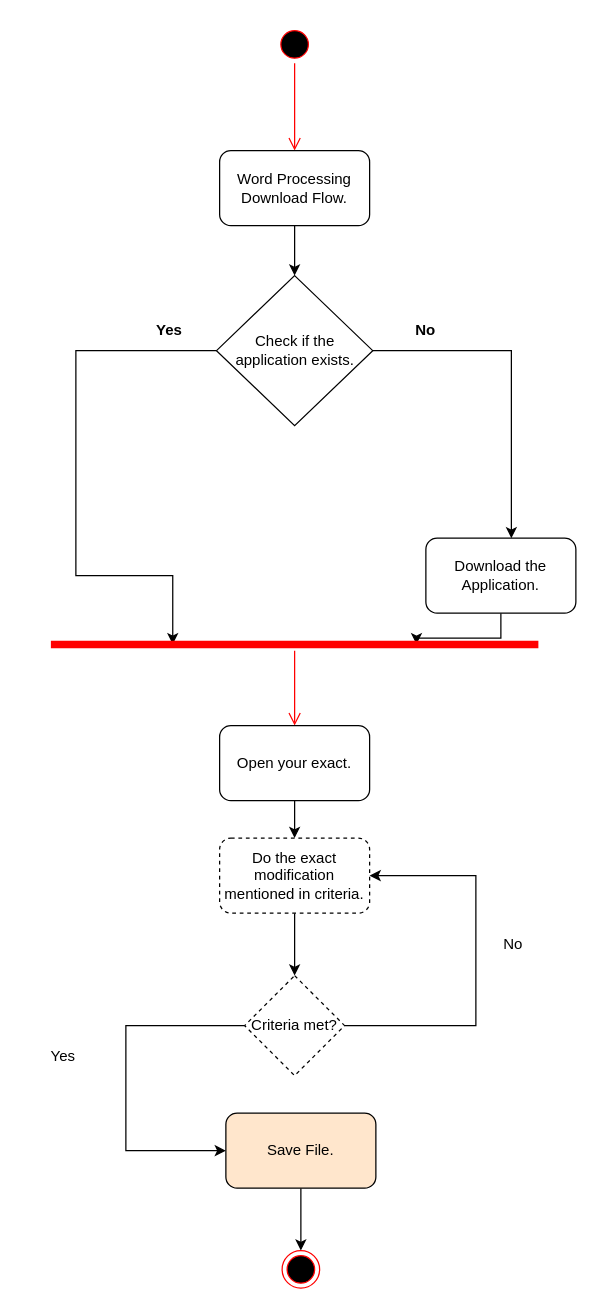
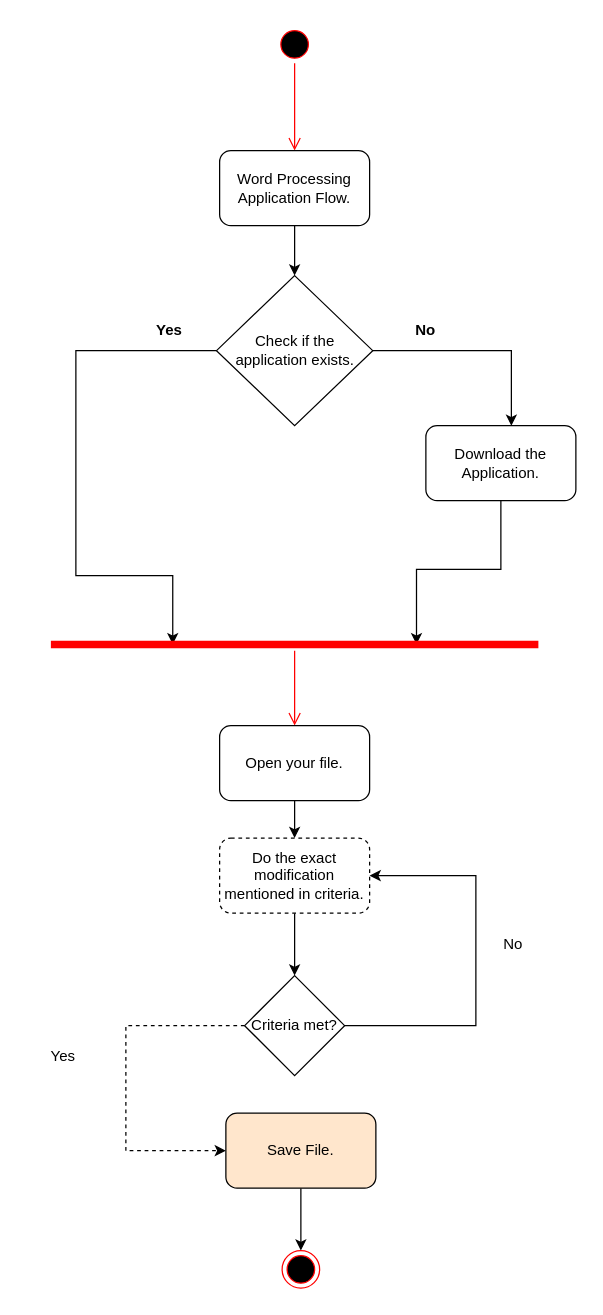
- <mxCell id="5" value="Word Processing Download Flow." style="rounded=1;whiteSpace=wrap;html=1;" parent="1" vertex="1"><mxGeometry x="175" y="120" width="120" height="60" as="geometry" /></mxCell>
+ <mxCell id="5" value="Word Processing Application Flow." style="rounded=1;whiteSpace=wrap;html=1;" parent="1" vertex="1"><mxGeometry x="175" y="120" width="120" height="60" as="geometry" /></mxCell>
- <mxCell id="10" value="Download the Application." style="rounded=1;whiteSpace=wrap;html=1;" parent="1" vertex="1"><mxGeometry x="340" y="430" width="120" height="60" as="geometry" /></mxCell>
+ <mxCell id="10" value="Download the Application." style="rounded=1;whiteSpace=wrap;html=1;" parent="1" vertex="1"><mxGeometry x="340" y="340" width="120" height="60" as="geometry" /></mxCell>
- <mxCell id="16" value="Open your exact." style="rounded=1;whiteSpace=wrap;html=1;" parent="1" vertex="1"><mxGeometry x="175" y="580" width="120" height="60" as="geometry" /></mxCell>
+ <mxCell id="16" value="Open your file." style="rounded=1;whiteSpace=wrap;html=1;" parent="1" vertex="1"><mxGeometry x="175" y="580" width="120" height="60" as="geometry" /></mxCell>
- <mxCell id="21" value="Criteria met?" style="rhombus;whiteSpace=wrap;html=1;dashed=1;" parent="1" vertex="1"><mxGeometry x="195" y="780" width="80" height="80" as="geometry" /></mxCell>
+ <mxCell id="21" value="Criteria met?" style="rhombus;whiteSpace=wrap;html=1;" parent="1" vertex="1"><mxGeometry x="195" y="780" width="80" height="80" as="geometry" /></mxCell>
- <mxCell id="20" style="edgeStyle=orthogonalEdgeStyle;rounded=0;orthogonalLoop=1;jettySize=auto;html=1;exitX=0;exitY=0.5;exitDx=0;exitDy=0;entryX=0;entryY=0.5;entryDx=0;entryDy=0;" parent="1" source="21" target="24" edge="1"><mxGeometry relative="1" as="geometry"><Array as="points"><mxPoint x="100" y="820" /><mxPoint x="100" y="920" /></Array></mxGeometry></mxCell>
+ <mxCell id="20" style="edgeStyle=orthogonalEdgeStyle;rounded=0;orthogonalLoop=1;jettySize=auto;html=1;exitX=0;exitY=0.5;exitDx=0;exitDy=0;entryX=0;entryY=0.5;entryDx=0;entryDy=0;dashed=1;" parent="1" source="21" target="24" edge="1"><mxGeometry relative="1" as="geometry"><Array as="points"><mxPoint x="100" y="820" /><mxPoint x="100" y="920" /></Array></mxGeometry></mxCell>
